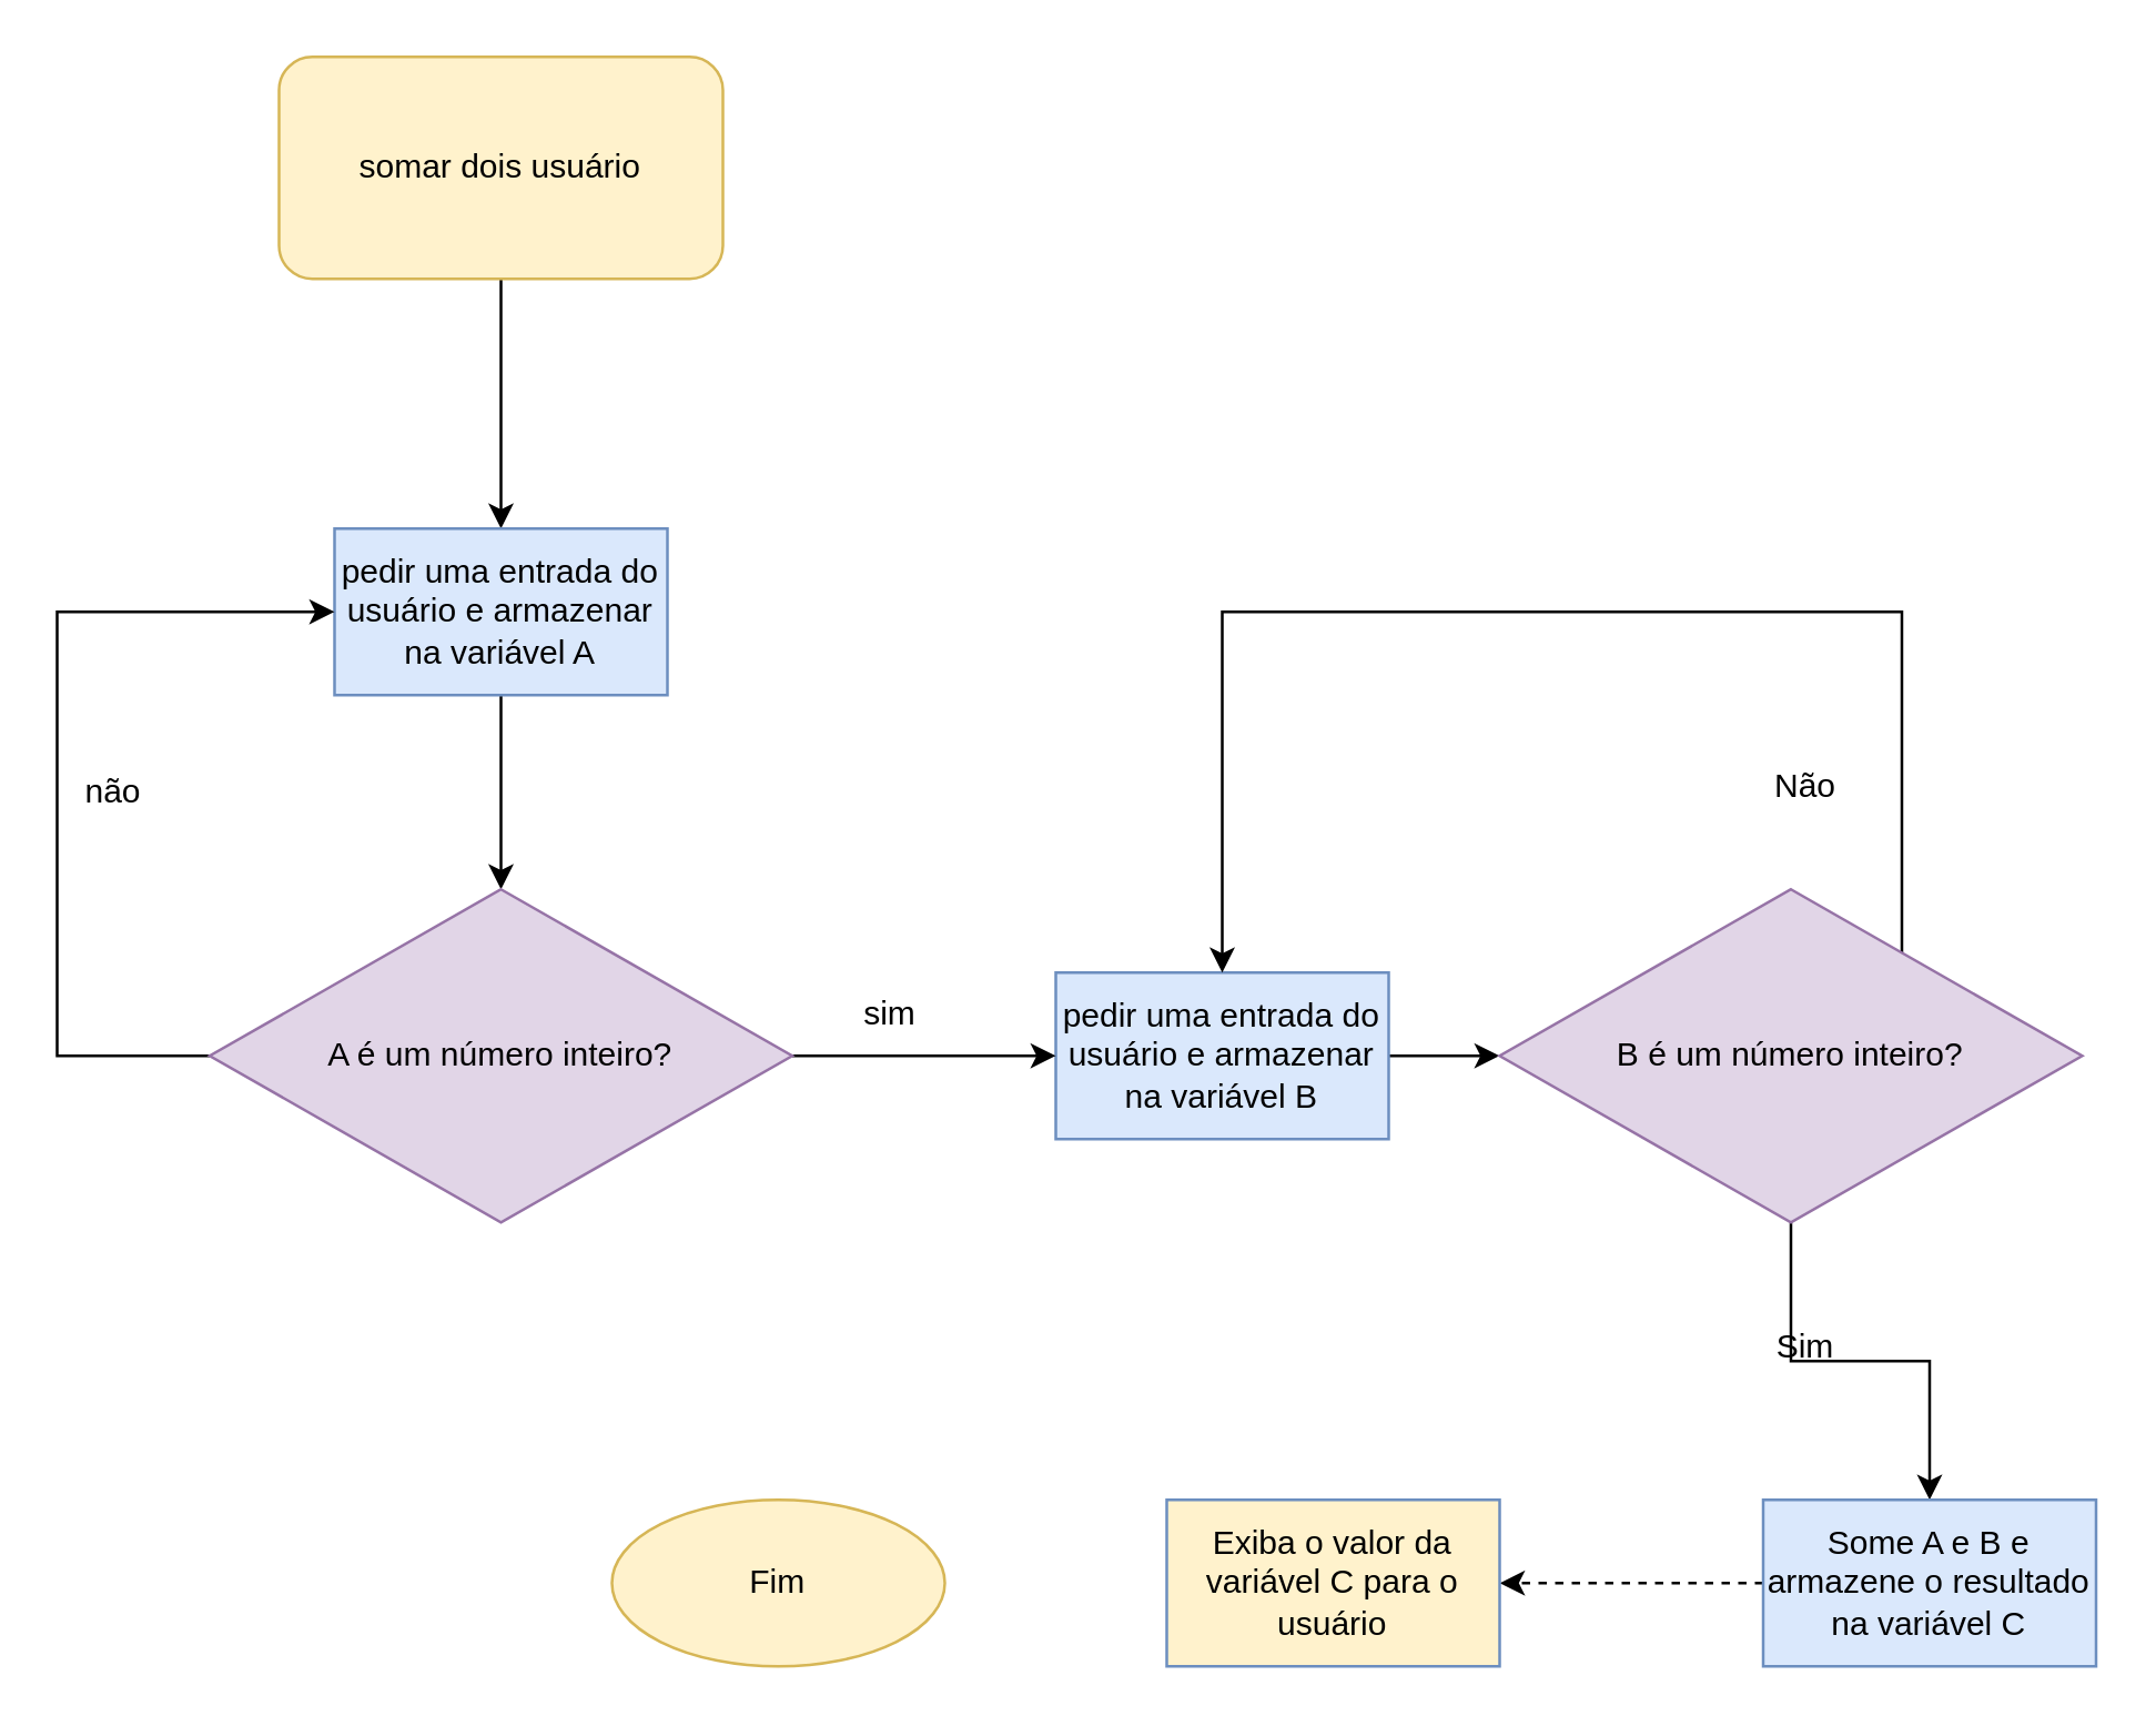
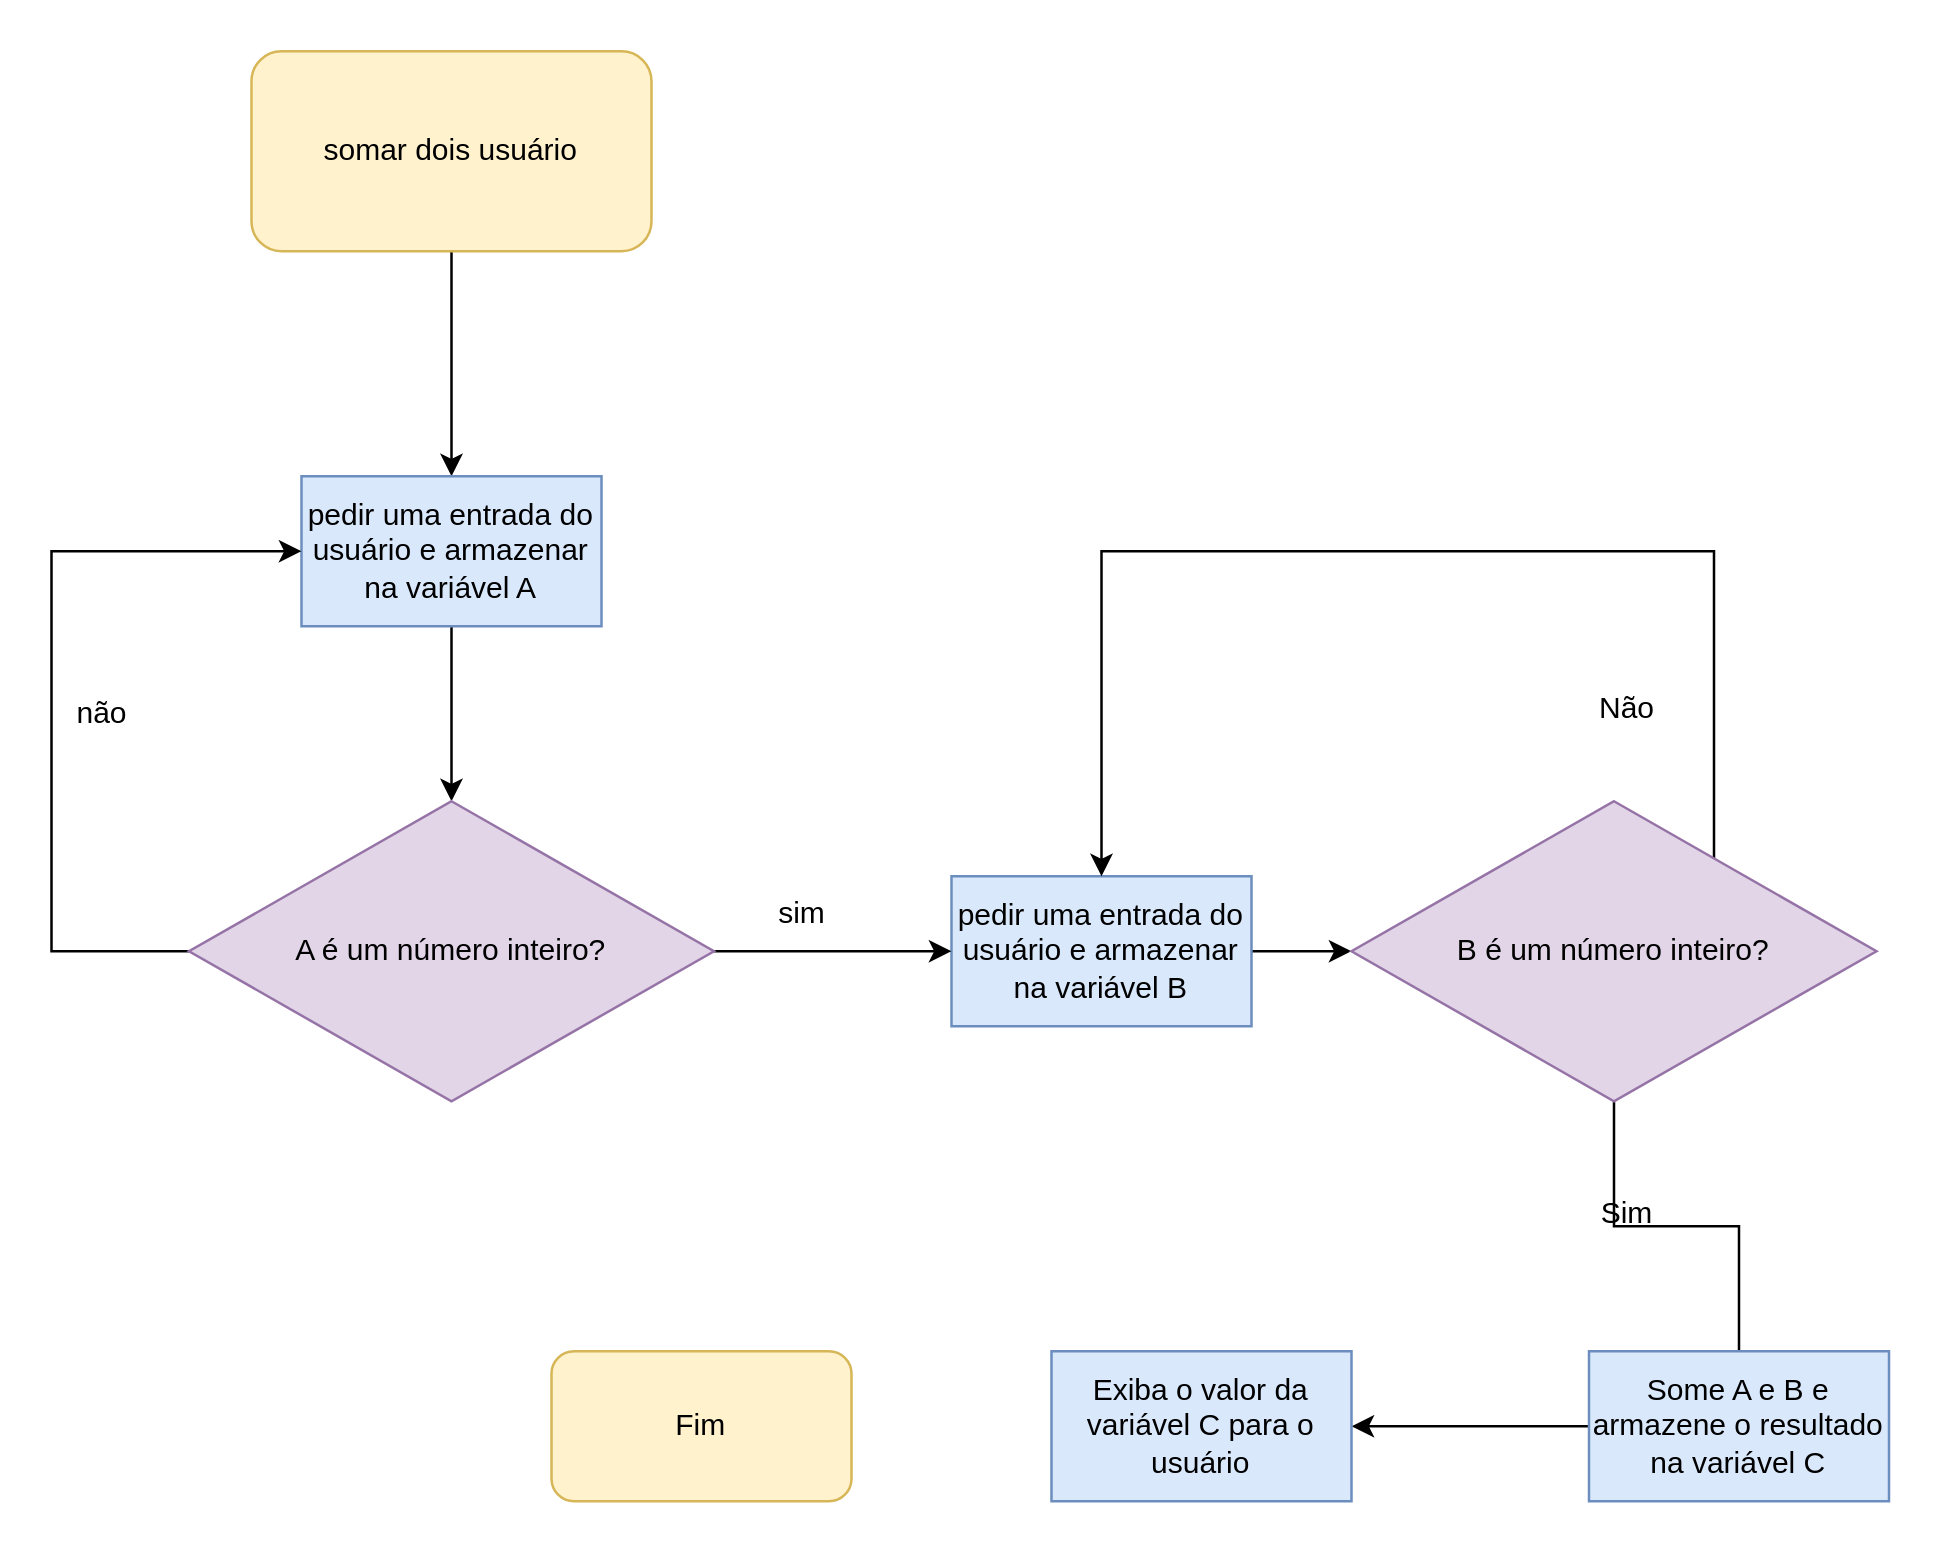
- <mxCell id="13" value="" style="edgeStyle=orthogonalEdgeStyle;rounded=0;orthogonalLoop=1;jettySize=auto;html=1;" edge="1" parent="1" source="15" target="17"><mxGeometry relative="1" as="geometry" /></mxCell>
+ <mxCell id="13" value="" style="edgeStyle=orthogonalEdgeStyle;rounded=0;orthogonalLoop=1;jettySize=auto;html=1;endArrow=none;" edge="1" parent="1" source="15" target="17"><mxGeometry relative="1" as="geometry" /></mxCell>
- <mxCell id="21" value="Fim" style="ellipse;whiteSpace=wrap;html=1;fillColor=#fff2cc;strokeColor=#d6b656;" vertex="1" parent="1"><mxGeometry x="220" y="540" width="120" height="60" as="geometry" /></mxCell>
+ <mxCell id="21" value="Fim" style="rounded=1;whiteSpace=wrap;html=1;fillColor=#fff2cc;strokeColor=#d6b656;" vertex="1" parent="1"><mxGeometry x="220" y="540" width="120" height="60" as="geometry" /></mxCell>
- <mxCell id="20" value="Exiba o valor da variável C para o usuário" style="whiteSpace=wrap;html=1;fillColor=#fff2cc;strokeColor=#6c8ebf;" vertex="1" parent="1"><mxGeometry x="420" y="540" width="120" height="60" as="geometry" /></mxCell>
+ <mxCell id="20" value="Exiba o valor da variável C para o usuário" style="whiteSpace=wrap;html=1;fillColor=#dae8fc;strokeColor=#6c8ebf;" vertex="1" parent="1"><mxGeometry x="420" y="540" width="120" height="60" as="geometry" /></mxCell>
- <mxCell id="16" value="" style="edgeStyle=orthogonalEdgeStyle;rounded=0;orthogonalLoop=1;jettySize=auto;html=1;dashed=1;" edge="1" parent="1" source="17" target="20"><mxGeometry relative="1" as="geometry" /></mxCell>
+ <mxCell id="16" value="" style="edgeStyle=orthogonalEdgeStyle;rounded=0;orthogonalLoop=1;jettySize=auto;html=1;" edge="1" parent="1" source="17" target="20"><mxGeometry relative="1" as="geometry" /></mxCell>
